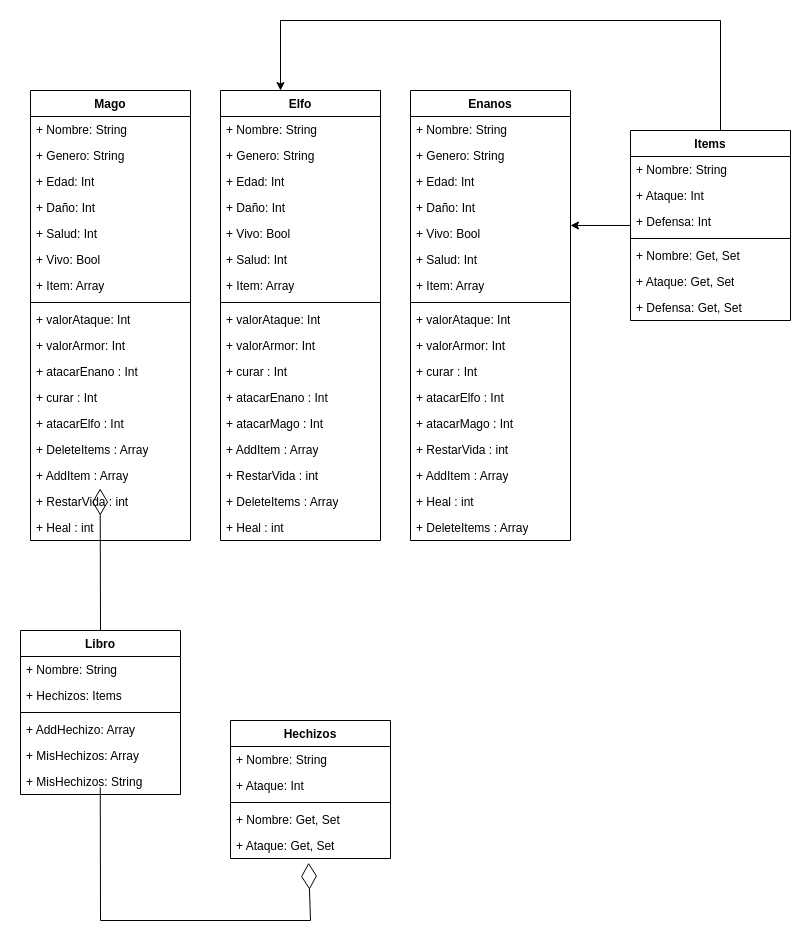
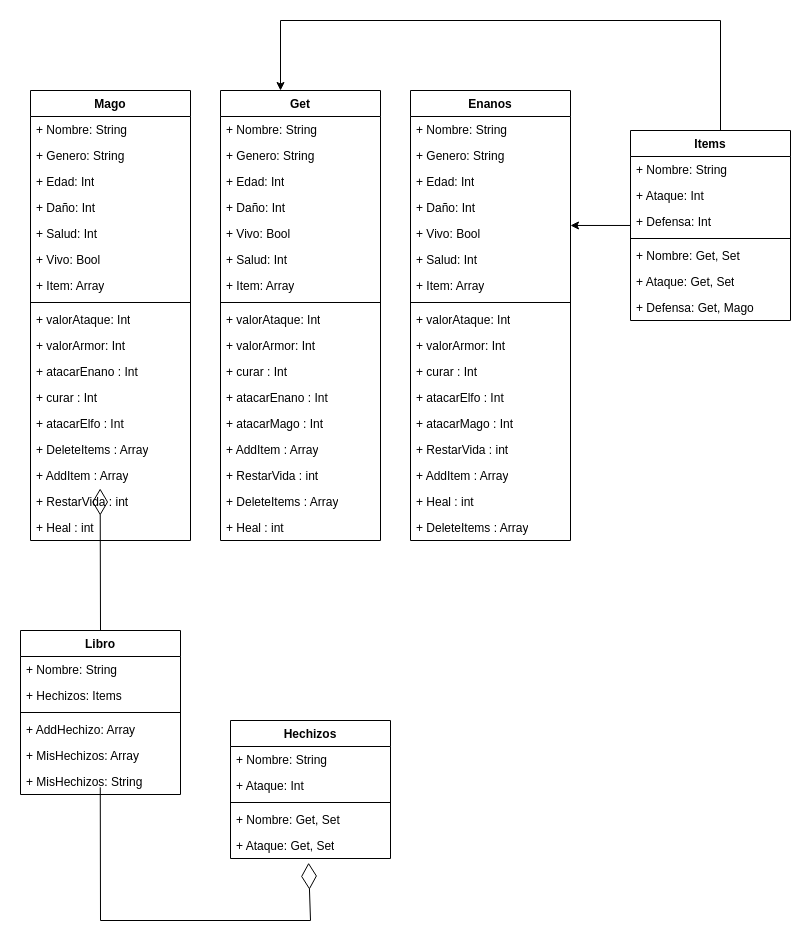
- <mxCell id="44" value="Elfo" style="swimlane;fontStyle=1;align=center;verticalAlign=top;childLayout=stackLayout;horizontal=1;startSize=26;horizontalStack=0;resizeParent=1;resizeParentMax=0;resizeLast=0;collapsible=1;marginBottom=0;whiteSpace=wrap;html=1;" parent="1" vertex="1"><mxGeometry x="220" y="90" width="160" height="450" as="geometry" /></mxCell>
+ <mxCell id="44" value="Get" style="swimlane;fontStyle=1;align=center;verticalAlign=top;childLayout=stackLayout;horizontal=1;startSize=26;horizontalStack=0;resizeParent=1;resizeParentMax=0;resizeLast=0;collapsible=1;marginBottom=0;whiteSpace=wrap;html=1;" parent="1" vertex="1"><mxGeometry x="220" y="90" width="160" height="450" as="geometry" /></mxCell>
- <mxCell id="28" value="+ Defensa: Get, Set" style="text;strokeColor=none;fillColor=none;align=left;verticalAlign=top;spacingLeft=4;spacingRight=4;overflow=hidden;rotatable=0;points=[[0,0.5],[1,0.5]];portConstraint=eastwest;whiteSpace=wrap;html=1;" parent="21" vertex="1"><mxGeometry y="164" width="160" height="26" as="geometry" /></mxCell>
+ <mxCell id="28" value="+ Defensa: Get, Mago" style="text;strokeColor=none;fillColor=none;align=left;verticalAlign=top;spacingLeft=4;spacingRight=4;overflow=hidden;rotatable=0;points=[[0,0.5],[1,0.5]];portConstraint=eastwest;whiteSpace=wrap;html=1;" parent="21" vertex="1"><mxGeometry y="164" width="160" height="26" as="geometry" /></mxCell>
